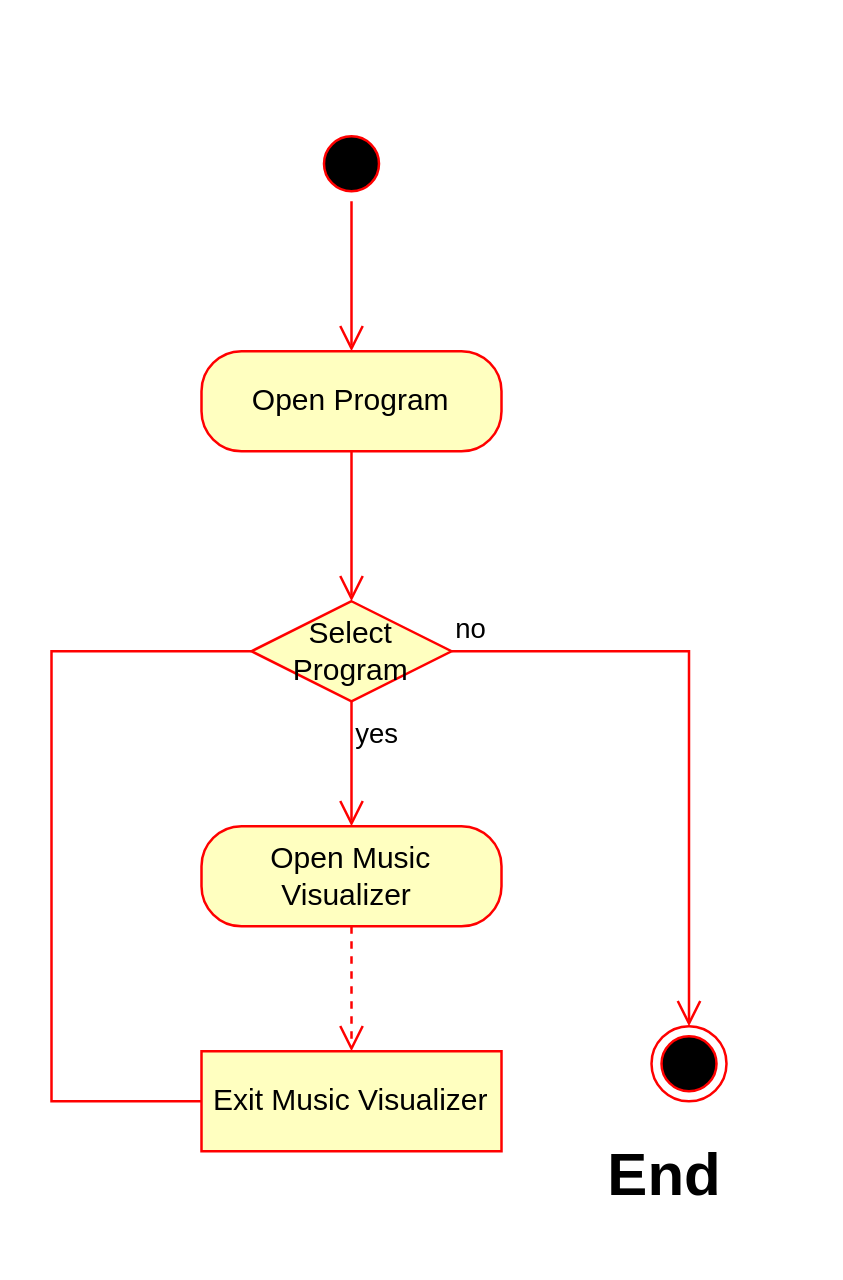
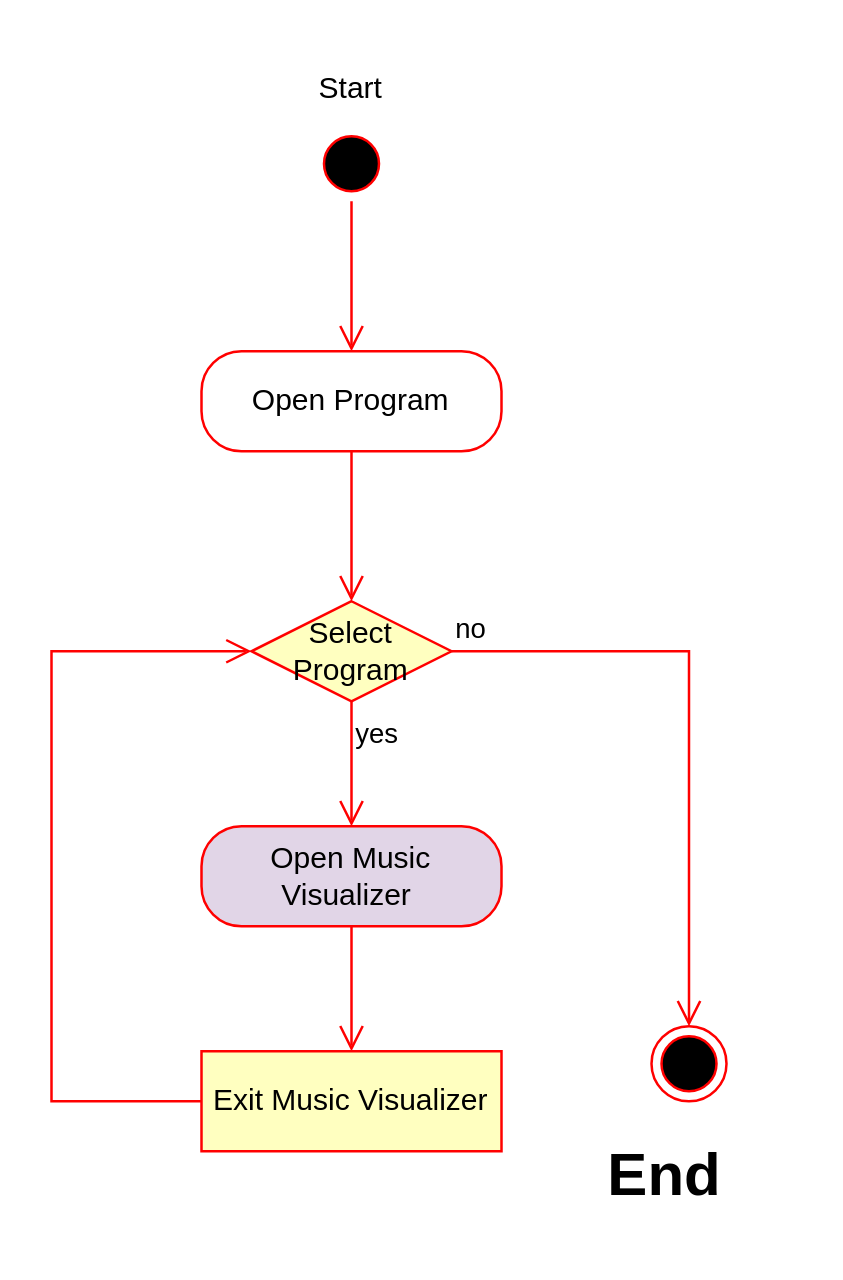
+ <mxCell id="2" value="Start" style="text;html=1;strokeColor=none;fillColor=none;align=center;verticalAlign=middle;whiteSpace=wrap;rounded=0;" vertex="1" parent="1"><mxGeometry x="110" y="20" width="60" height="30" as="geometry" /></mxCell>
- <mxCell id="3" value="Open Program" style="rounded=1;whiteSpace=wrap;html=1;arcSize=40;fontColor=#000000;fillColor=#ffffc0;strokeColor=#ff0000;" vertex="1" parent="1"><mxGeometry x="80" y="140" width="120" height="40" as="geometry" /></mxCell>
+ <mxCell id="3" value="Open Program" style="rounded=1;whiteSpace=wrap;html=1;arcSize=40;fontColor=#000000;fillColor=#ffffff;strokeColor=#ff0000;" vertex="1" parent="1"><mxGeometry x="80" y="140" width="120" height="40" as="geometry" /></mxCell>
- <mxCell id="13" value="" style="edgeStyle=orthogonalEdgeStyle;html=1;verticalAlign=bottom;endArrow=none;endSize=8;strokeColor=#ff0000;rounded=0;entryX=0;entryY=0.5;entryDx=0;entryDy=0;exitX=0;exitY=0.5;exitDx=0;exitDy=0;" edge="1" source="12" parent="1" target="9"><mxGeometry relative="1" as="geometry"><mxPoint x="80" y="260" as="targetPoint" /><Array as="points"><mxPoint x="20" y="440" /><mxPoint x="20" y="260" /></Array></mxGeometry></mxCell>
+ <mxCell id="13" value="" style="edgeStyle=orthogonalEdgeStyle;html=1;verticalAlign=bottom;endArrow=open;endSize=8;strokeColor=#ff0000;rounded=0;entryX=0;entryY=0.5;entryDx=0;entryDy=0;exitX=0;exitY=0.5;exitDx=0;exitDy=0;" edge="1" source="12" parent="1" target="9"><mxGeometry relative="1" as="geometry"><mxPoint x="80" y="260" as="targetPoint" /><Array as="points"><mxPoint x="20" y="440" /><mxPoint x="20" y="260" /></Array></mxGeometry></mxCell>
- <mxCell id="8" value="Open Music Visualizer&amp;nbsp;" style="rounded=1;whiteSpace=wrap;html=1;arcSize=40;fontColor=#000000;fillColor=#ffffc0;strokeColor=#ff0000;" vertex="1" parent="1"><mxGeometry x="80" y="330" width="120" height="40" as="geometry" /></mxCell>
+ <mxCell id="8" value="Open Music Visualizer&amp;nbsp;" style="rounded=1;whiteSpace=wrap;html=1;arcSize=40;fontColor=#000000;fillColor=#e1d5e7;strokeColor=#ff0000;" vertex="1" parent="1"><mxGeometry x="80" y="330" width="120" height="40" as="geometry" /></mxCell>
- <mxCell id="5" value="" style="edgeStyle=orthogonalEdgeStyle;html=1;verticalAlign=bottom;endArrow=open;endSize=8;strokeColor=#ff0000;rounded=0;exitX=0.5;exitY=1;exitDx=0;exitDy=0;entryX=0.5;entryY=0;entryDx=0;entryDy=0;dashed=1;" edge="1" source="8" parent="1" target="12"><mxGeometry relative="1" as="geometry"><mxPoint x="370" y="300" as="targetPoint" /><mxPoint x="350" y="240" as="sourcePoint" /></mxGeometry></mxCell>
+ <mxCell id="5" value="" style="edgeStyle=orthogonalEdgeStyle;html=1;verticalAlign=bottom;endArrow=open;endSize=8;strokeColor=#ff0000;rounded=0;exitX=0.5;exitY=1;exitDx=0;exitDy=0;entryX=0.5;entryY=0;entryDx=0;entryDy=0;" edge="1" source="8" parent="1" target="12"><mxGeometry relative="1" as="geometry"><mxPoint x="370" y="300" as="targetPoint" /><mxPoint x="350" y="240" as="sourcePoint" /></mxGeometry></mxCell>
